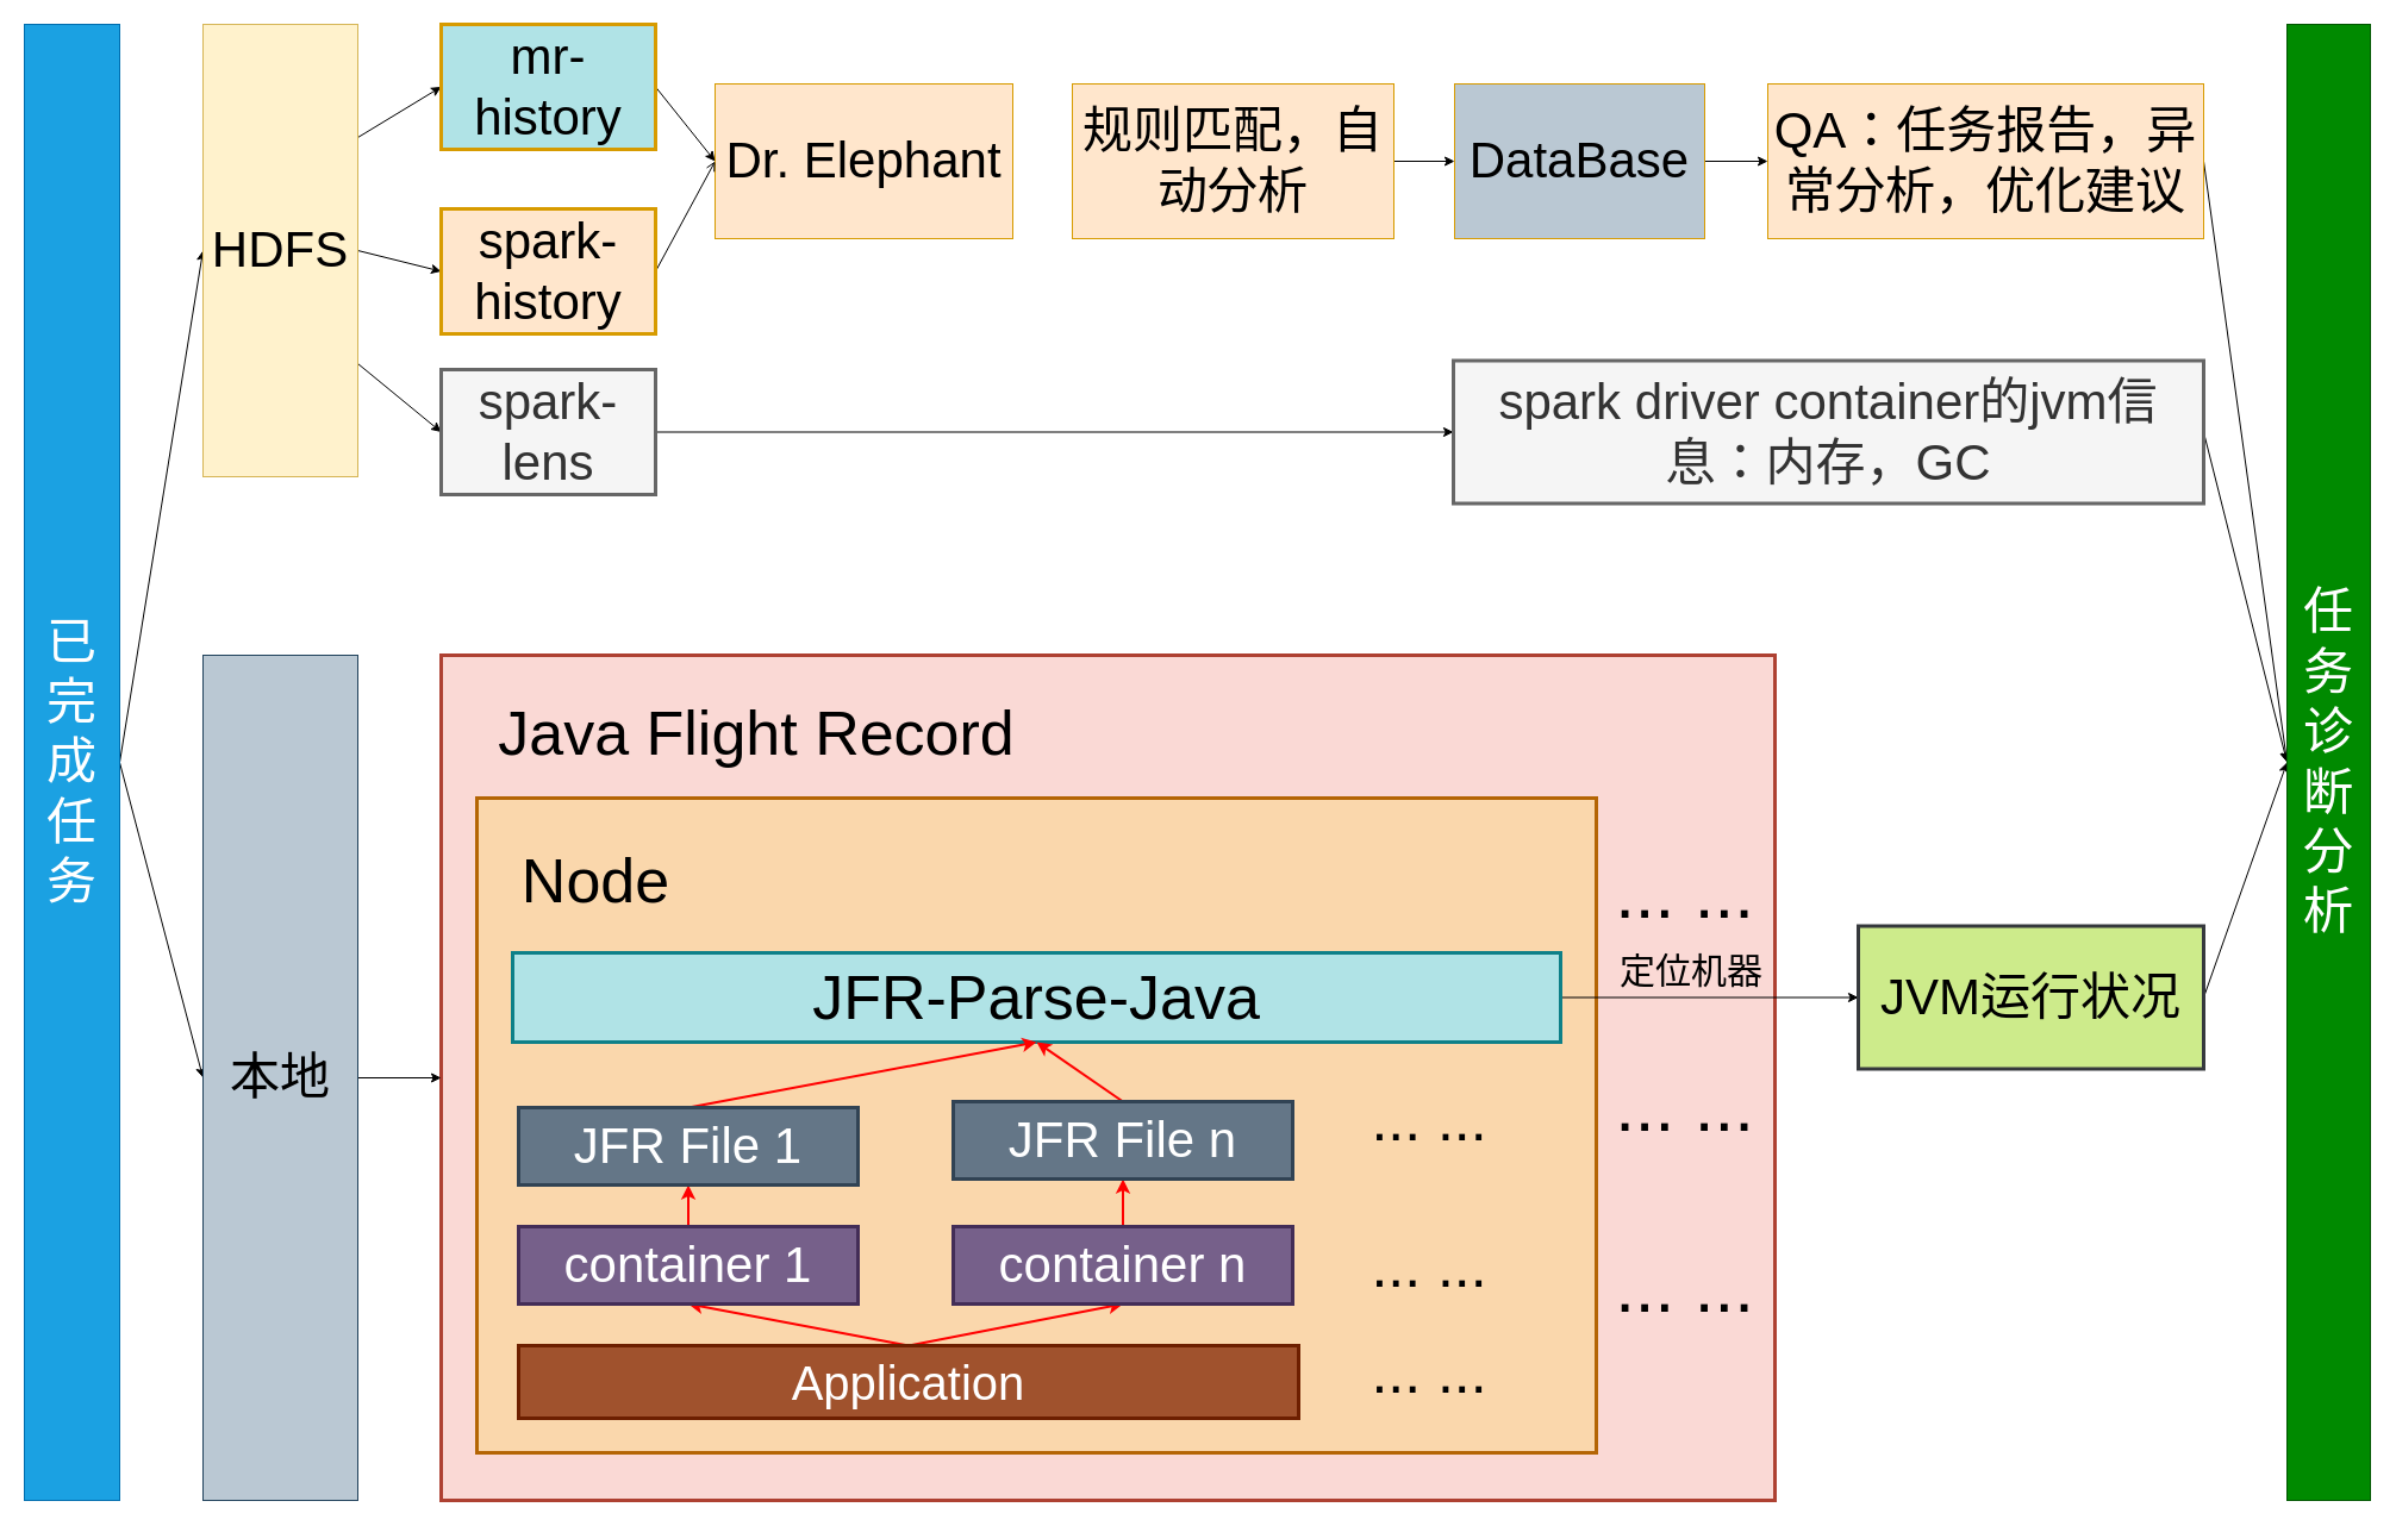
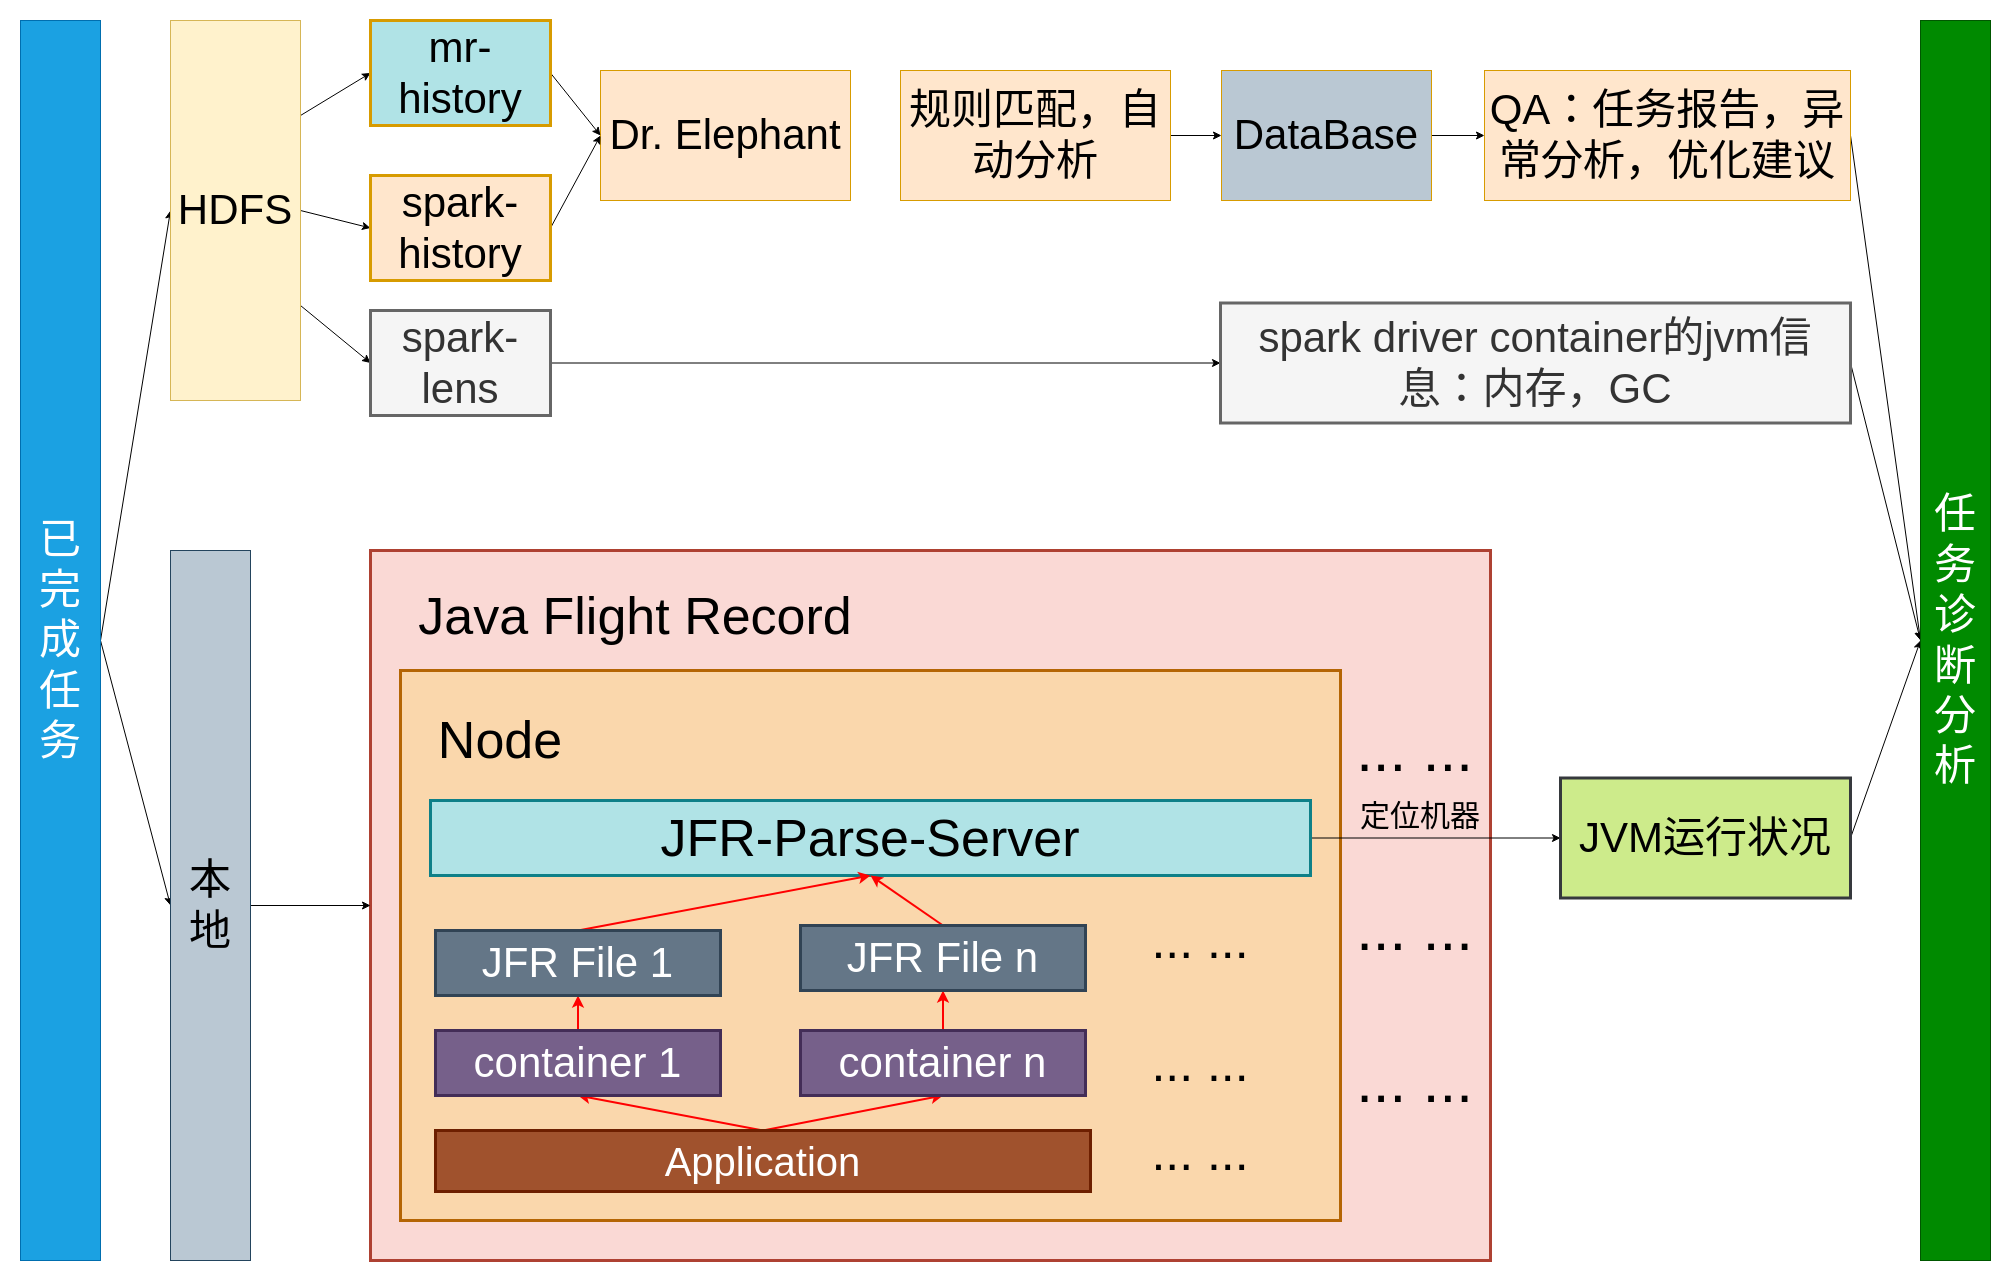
- <mxCell id="28" style="edgeStyle=none;rounded=0;orthogonalLoop=1;jettySize=auto;html=1;exitX=1;exitY=0.5;exitDx=0;exitDy=0;fontSize=22;entryX=0;entryY=0.5;entryDx=0;entryDy=0;endArrow=open;" edge="1" parent="1" source="29" target="5"><mxGeometry relative="1" as="geometry"><mxPoint x="610" y="130" as="targetPoint" /></mxGeometry></mxCell>
+ <mxCell id="28" style="edgeStyle=none;rounded=0;orthogonalLoop=1;jettySize=auto;html=1;exitX=1;exitY=0.5;exitDx=0;exitDy=0;fontSize=22;entryX=0;entryY=0.5;entryDx=0;entryDy=0;" edge="1" parent="1" source="29" target="5"><mxGeometry relative="1" as="geometry"><mxPoint x="610" y="130" as="targetPoint" /></mxGeometry></mxCell>
- <mxCell id="38" value="JFR-Parse-Java" style="rounded=0;whiteSpace=wrap;html=1;strokeWidth=3;fillColor=#b0e3e6;fontSize=52;strokeColor=#0e8088;" vertex="1" parent="1"><mxGeometry x="430" y="800" width="880" height="75" as="geometry" /></mxCell>
+ <mxCell id="38" value="JFR-Parse-Server" style="rounded=0;whiteSpace=wrap;html=1;strokeWidth=3;fillColor=#b0e3e6;fontSize=52;strokeColor=#0e8088;" vertex="1" parent="1"><mxGeometry x="430" y="800" width="880" height="75" as="geometry" /></mxCell>
- <mxCell id="12" value="本地" style="rounded=0;whiteSpace=wrap;html=1;fontSize=42;fillColor=#bac8d3;strokeColor=#23445d;" vertex="1" parent="1"><mxGeometry x="170" y="550" width="130" height="710" as="geometry" /></mxCell>
+ <mxCell id="12" value="本地" style="rounded=0;whiteSpace=wrap;html=1;fontSize=42;fillColor=#bac8d3;strokeColor=#23445d;" vertex="1" parent="1"><mxGeometry x="170" y="550" width="80" height="710" as="geometry" /></mxCell>
